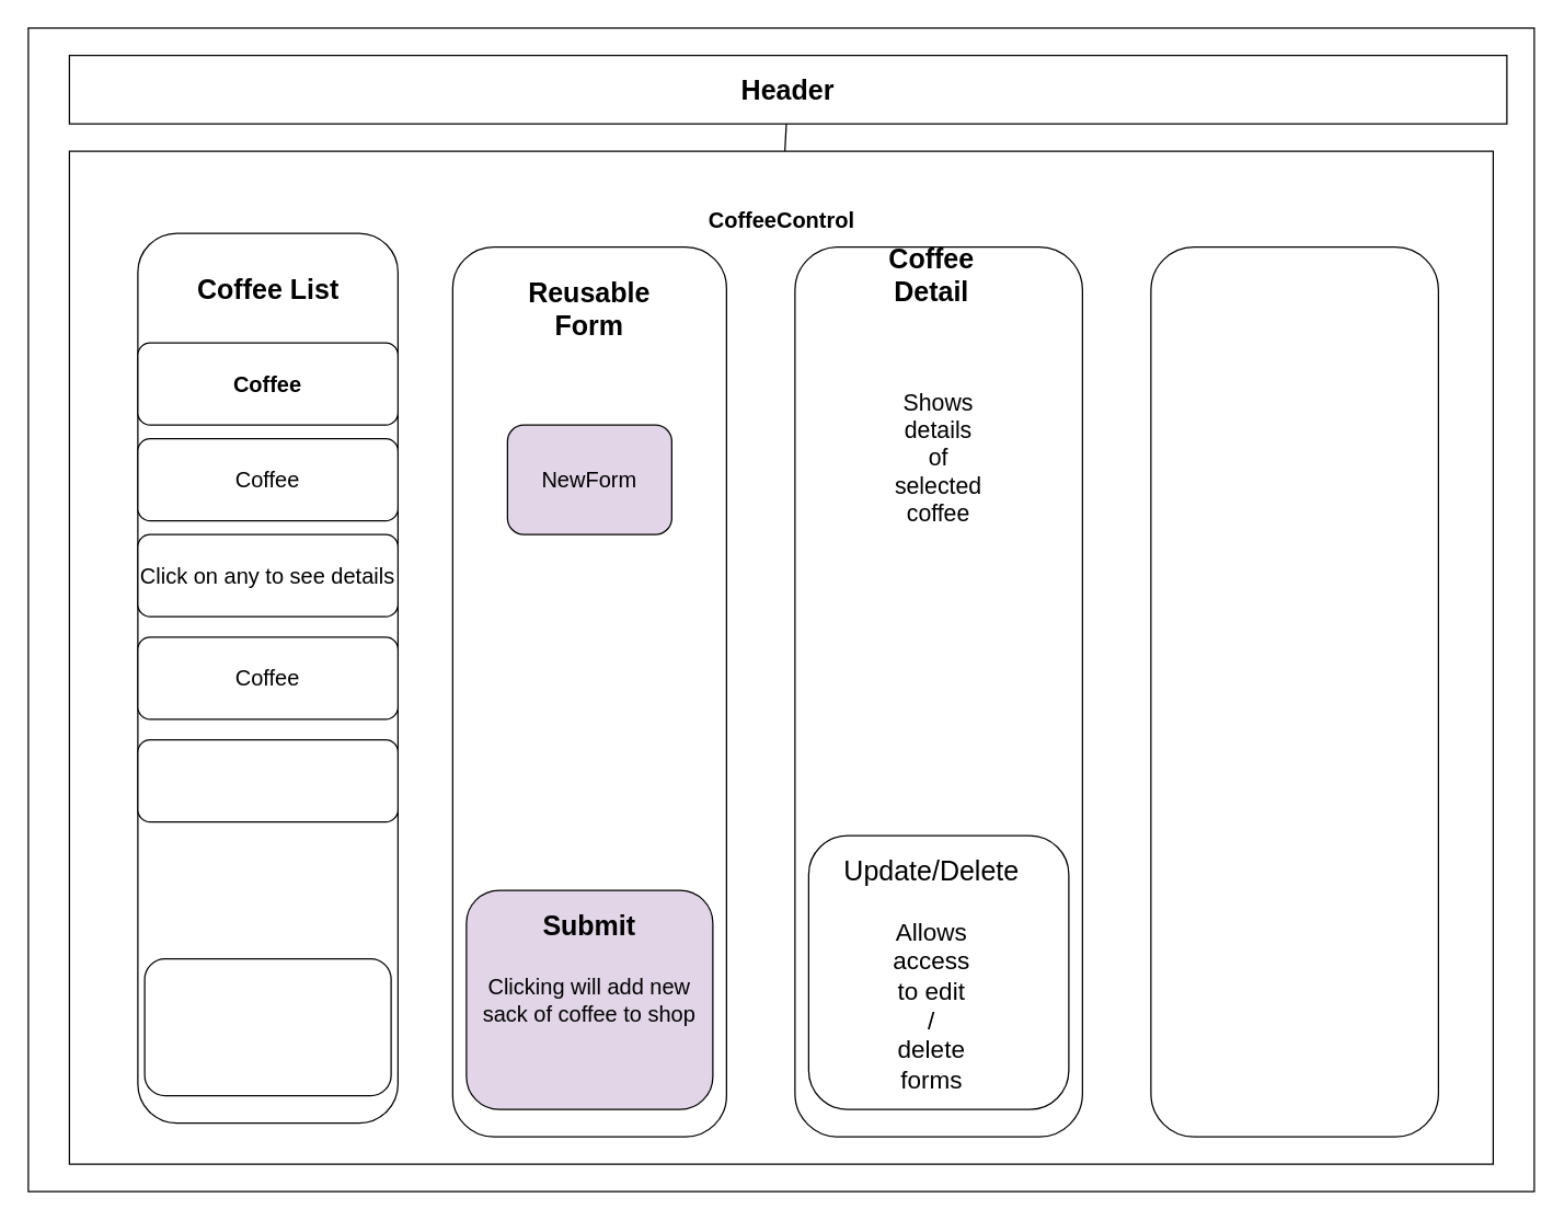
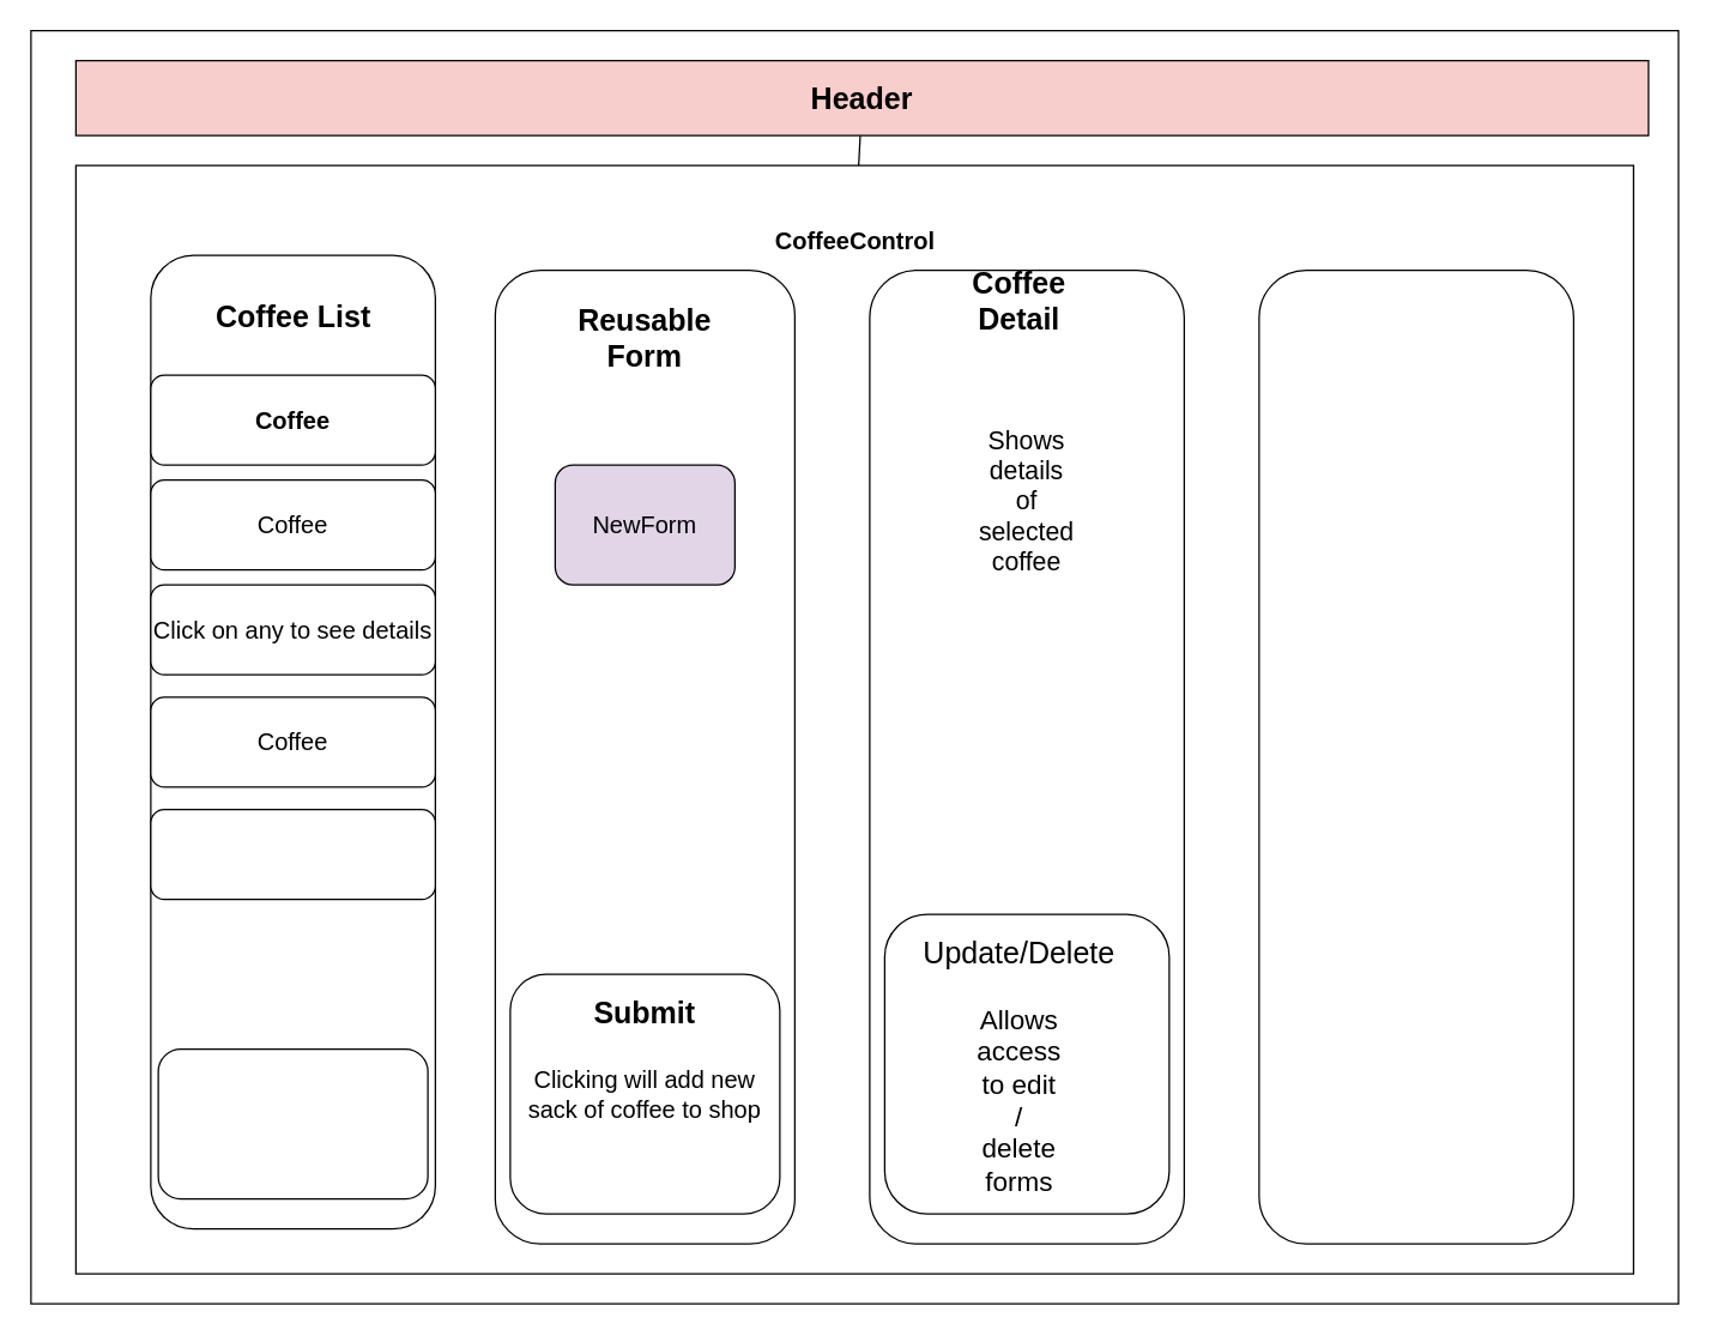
- <mxCell id="4" value="Header" style="rounded=0;whiteSpace=wrap;html=1;labelPosition=center;verticalLabelPosition=middle;align=center;verticalAlign=middle;fontSize=20;fontStyle=1" vertex="1" parent="1"><mxGeometry x="50" y="40" width="1050" height="50" as="geometry" /></mxCell>
+ <mxCell id="4" value="Header" style="rounded=0;whiteSpace=wrap;html=1;labelPosition=center;verticalLabelPosition=middle;align=center;verticalAlign=middle;fontSize=20;fontStyle=1;fillColor=#f8cecc;" vertex="1" parent="1"><mxGeometry x="50" y="40" width="1050" height="50" as="geometry" /></mxCell>
- <mxCell id="20" value="Clicking will add new sack of coffee to shop" style="rounded=1;whiteSpace=wrap;html=1;fontSize=16;fillColor=#e1d5e7;" vertex="1" parent="1"><mxGeometry x="340" y="650" width="180" height="160" as="geometry" /></mxCell>
+ <mxCell id="20" value="Clicking will add new sack of coffee to shop" style="rounded=1;whiteSpace=wrap;html=1;fontSize=16;" vertex="1" parent="1"><mxGeometry x="340" y="650" width="180" height="160" as="geometry" /></mxCell>
